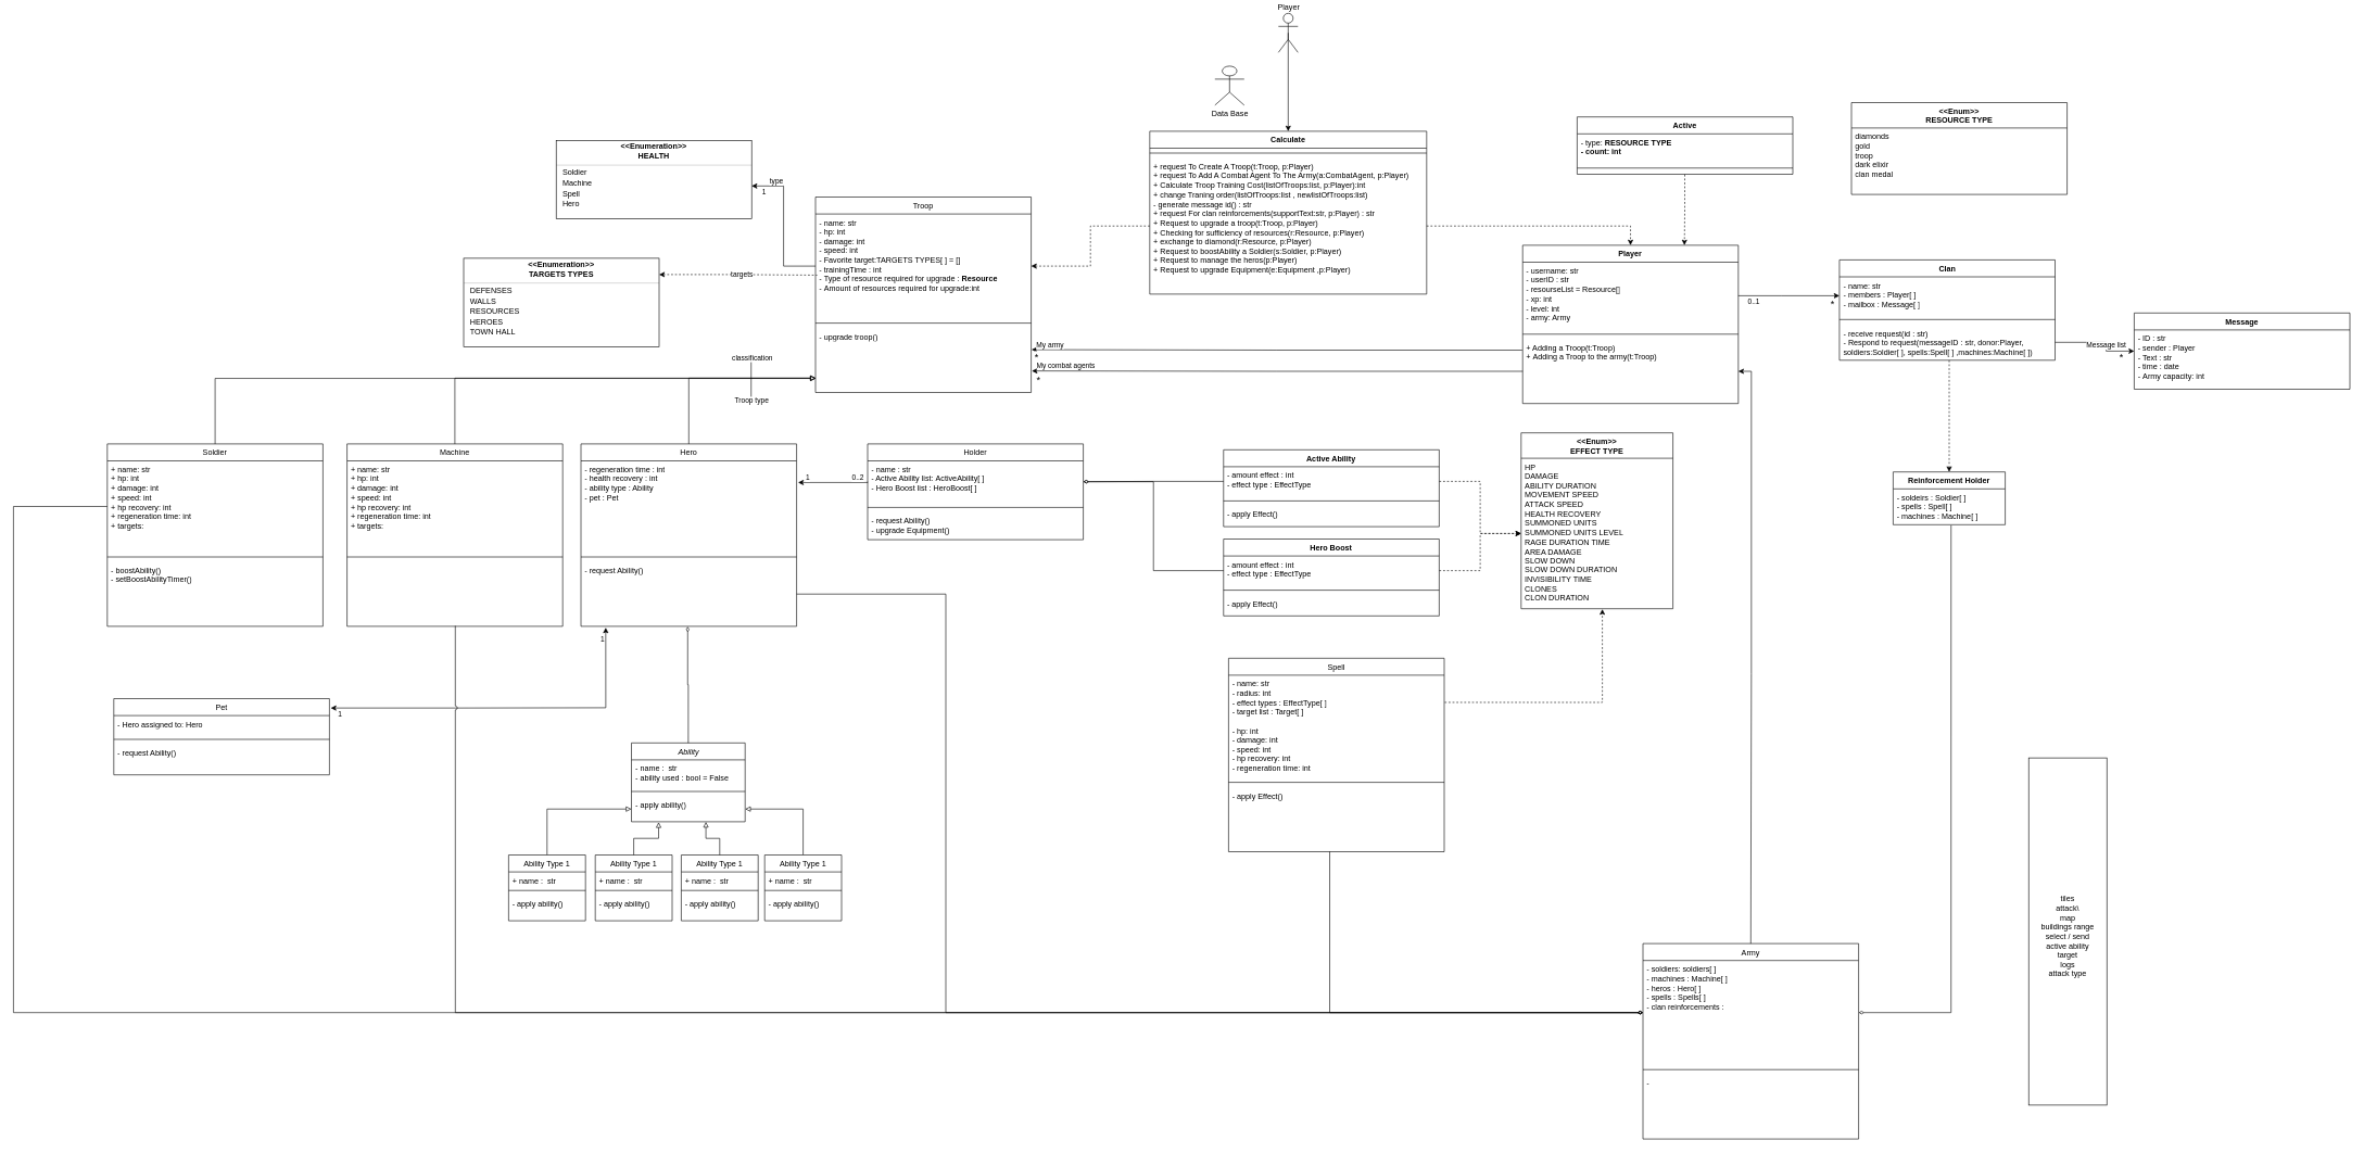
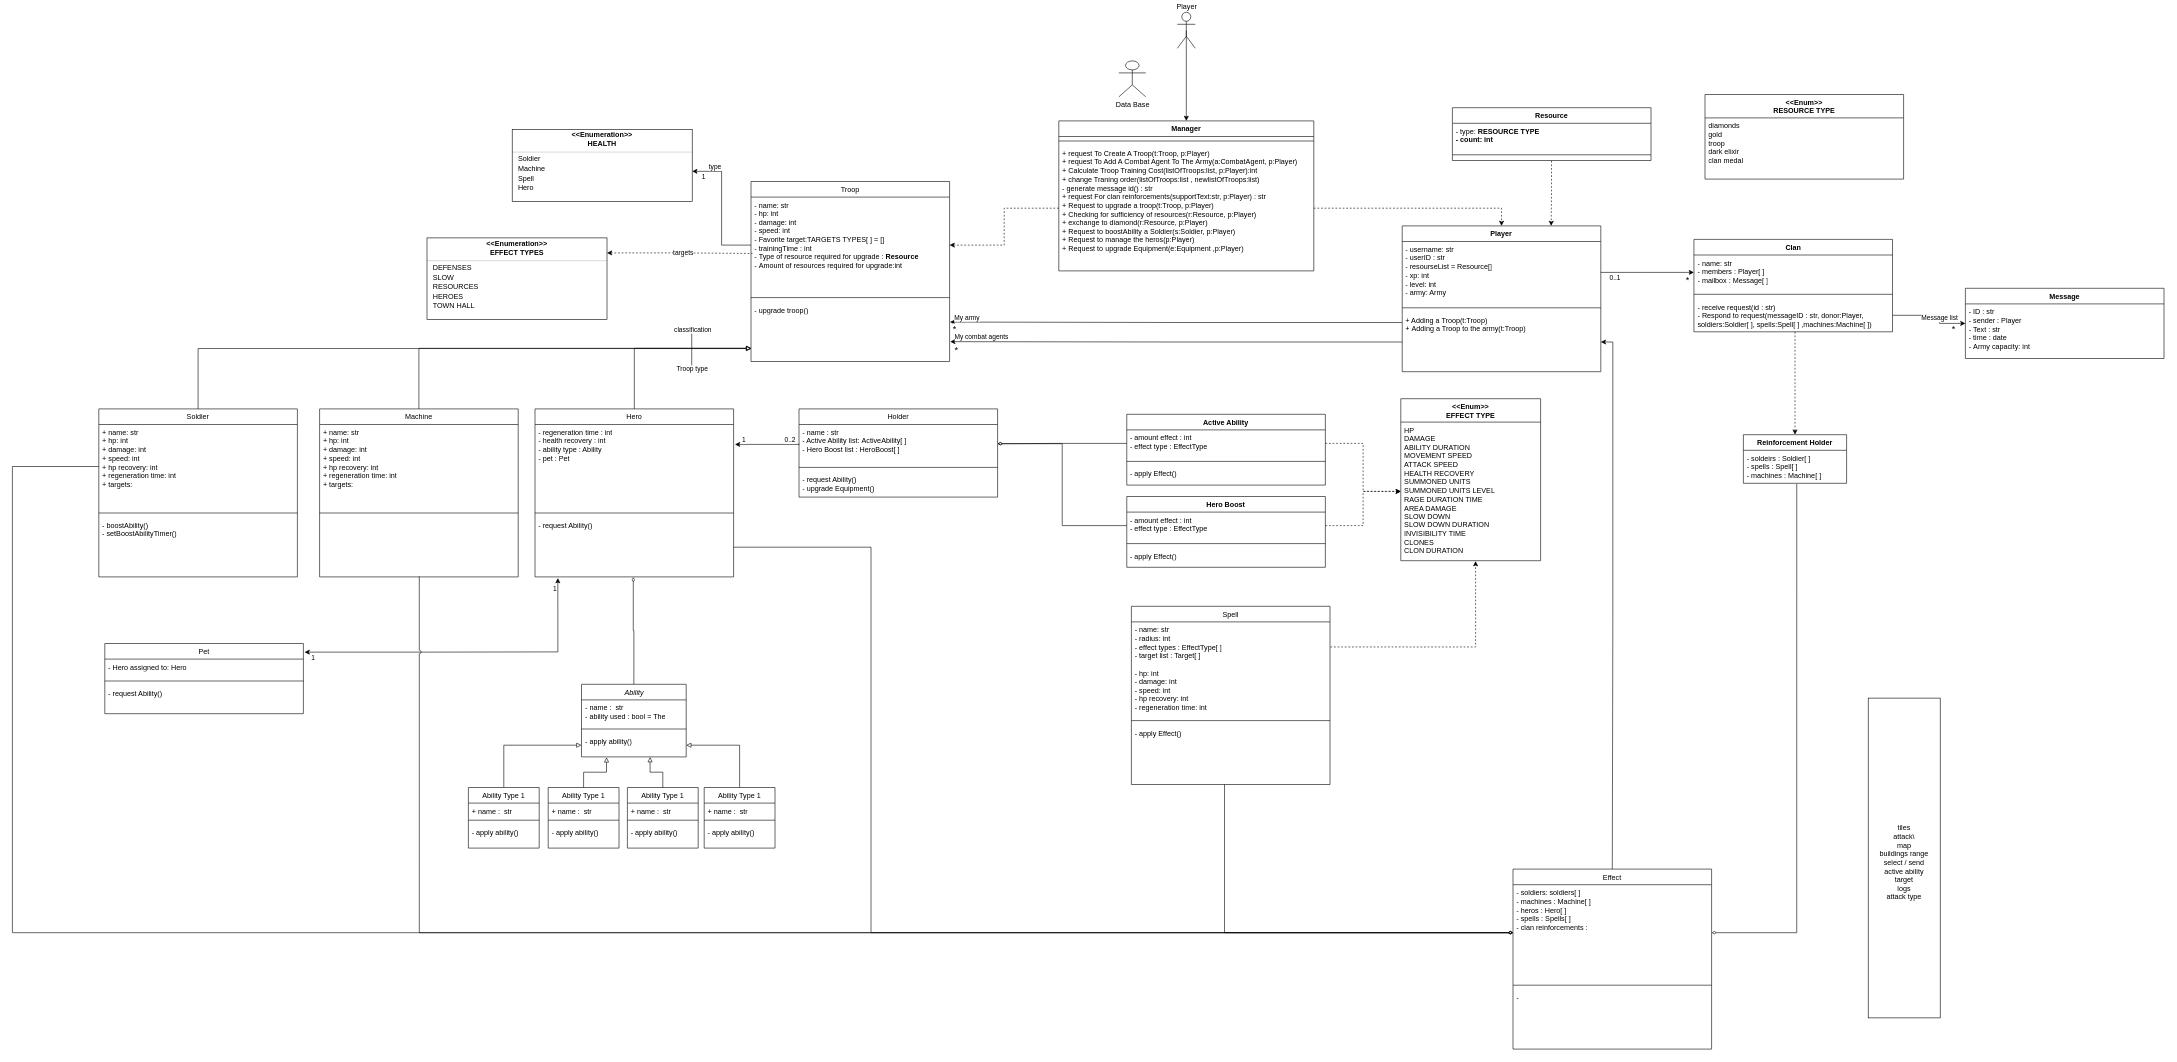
- <mxCell id="105" value="Active" style="swimlane;fontStyle=1;align=center;verticalAlign=top;childLayout=stackLayout;horizontal=1;startSize=26;horizontalStack=0;resizeParent=1;resizeParentMax=0;resizeLast=0;collapsible=1;marginBottom=0;whiteSpace=wrap;html=1;" parent="1" vertex="1"><mxGeometry x="2420" y="179" width="331" height="88" as="geometry" /></mxCell>
+ <mxCell id="105" value="Resource" style="swimlane;fontStyle=1;align=center;verticalAlign=top;childLayout=stackLayout;horizontal=1;startSize=26;horizontalStack=0;resizeParent=1;resizeParentMax=0;resizeLast=0;collapsible=1;marginBottom=0;whiteSpace=wrap;html=1;" parent="1" vertex="1"><mxGeometry x="2420" y="179" width="331" height="88" as="geometry" /></mxCell>
- <mxCell id="8" value="Calculate" style="swimlane;fontStyle=1;align=center;verticalAlign=top;childLayout=stackLayout;horizontal=1;startSize=26;horizontalStack=0;resizeParent=1;resizeParentMax=0;resizeLast=0;collapsible=1;marginBottom=0;whiteSpace=wrap;html=1;" parent="1" vertex="1"><mxGeometry x="1764" y="201" width="425" height="250" as="geometry" /></mxCell>
+ <mxCell id="8" value="Manager" style="swimlane;fontStyle=1;align=center;verticalAlign=top;childLayout=stackLayout;horizontal=1;startSize=26;horizontalStack=0;resizeParent=1;resizeParentMax=0;resizeLast=0;collapsible=1;marginBottom=0;whiteSpace=wrap;html=1;" parent="1" vertex="1"><mxGeometry x="1764" y="201" width="425" height="250" as="geometry" /></mxCell>
- <mxCell id="61" value="TARGETS TYPES" style="html=1;align=center;spacing=0;verticalAlign=middle;strokeColor=none;fillColor=none;whiteSpace=wrap;fontStyle=1" parent="59" vertex="1"><mxGeometry y="16" width="300" height="18" as="geometry" /></mxCell>
+ <mxCell id="61" value="EFFECT TYPES" style="html=1;align=center;spacing=0;verticalAlign=middle;strokeColor=none;fillColor=none;whiteSpace=wrap;fontStyle=1" parent="59" vertex="1"><mxGeometry y="16" width="300" height="18" as="geometry" /></mxCell>
- <mxCell id="64" value="WALLS" style="html=1;align=left;spacing=0;verticalAlign=middle;strokeColor=none;fillColor=none;whiteSpace=wrap;spacingLeft=10;" parent="59" vertex="1"><mxGeometry y="58" width="300" height="16" as="geometry" /></mxCell>
+ <mxCell id="64" value="SLOW" style="html=1;align=left;spacing=0;verticalAlign=middle;strokeColor=none;fillColor=none;whiteSpace=wrap;spacingLeft=10;" parent="59" vertex="1"><mxGeometry y="58" width="300" height="16" as="geometry" /></mxCell>
- <mxCell id="90" value="&lt;div&gt;- name :&amp;nbsp; str&lt;/div&gt;&lt;div&gt;- ability used : bool = False&lt;/div&gt;" style="text;strokeColor=none;fillColor=none;align=left;verticalAlign=top;spacingLeft=4;spacingRight=4;overflow=hidden;rotatable=0;points=[[0,0.5],[1,0.5]];portConstraint=eastwest;whiteSpace=wrap;html=1;" parent="89" vertex="1"><mxGeometry y="26" width="174.5" height="41" as="geometry" /></mxCell>
+ <mxCell id="90" value="&lt;div&gt;- name :&amp;nbsp; str&lt;/div&gt;&lt;div&gt;- ability used : bool = The&lt;/div&gt;" style="text;strokeColor=none;fillColor=none;align=left;verticalAlign=top;spacingLeft=4;spacingRight=4;overflow=hidden;rotatable=0;points=[[0,0.5],[1,0.5]];portConstraint=eastwest;whiteSpace=wrap;html=1;" parent="89" vertex="1"><mxGeometry y="26" width="174.5" height="41" as="geometry" /></mxCell>
- <mxCell id="146" value="&lt;span style=&quot;font-weight: 400; text-align: left;&quot;&gt;Army&lt;/span&gt;" style="swimlane;fontStyle=1;align=center;verticalAlign=top;childLayout=stackLayout;horizontal=1;startSize=26;horizontalStack=0;resizeParent=1;resizeParentMax=0;resizeLast=0;collapsible=1;marginBottom=0;whiteSpace=wrap;html=1;" vertex="1" parent="1"><mxGeometry x="2521" y="1448" width="331" height="300" as="geometry" /></mxCell>
+ <mxCell id="146" value="&lt;span style=&quot;font-weight: 400; text-align: left;&quot;&gt;Effect&lt;/span&gt;" style="swimlane;fontStyle=1;align=center;verticalAlign=top;childLayout=stackLayout;horizontal=1;startSize=26;horizontalStack=0;resizeParent=1;resizeParentMax=0;resizeLast=0;collapsible=1;marginBottom=0;whiteSpace=wrap;html=1;" vertex="1" parent="1"><mxGeometry x="2521" y="1448" width="331" height="300" as="geometry" /></mxCell>
